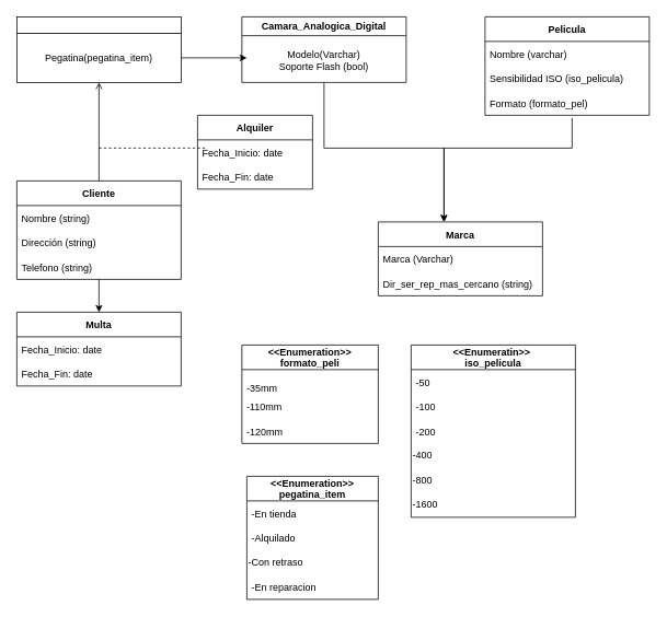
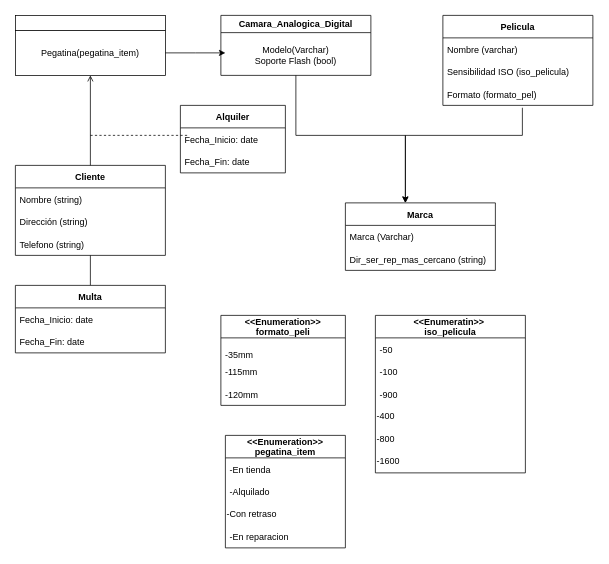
- <mxCell id="8" style="edgeStyle=orthogonalEdgeStyle;rounded=0;orthogonalLoop=1;jettySize=auto;html=1;" parent="1" source="9" target="23" edge="1"><mxGeometry relative="1" as="geometry" /></mxCell>
+ <mxCell id="8" style="edgeStyle=orthogonalEdgeStyle;rounded=0;orthogonalLoop=1;jettySize=auto;html=1;endArrow=none;" parent="1" source="9" target="23" edge="1"><mxGeometry relative="1" as="geometry" /></mxCell>
- <mxCell id="28" value="-110mm" style="text;strokeColor=none;fillColor=none;align=left;verticalAlign=middle;spacingLeft=4;spacingRight=4;overflow=hidden;points=[[0,0.5],[1,0.5]];portConstraint=eastwest;rotatable=0;" parent="26" vertex="1"><mxGeometry y="60" width="166" height="30" as="geometry" /></mxCell>
+ <mxCell id="28" value="-115mm" style="text;strokeColor=none;fillColor=none;align=left;verticalAlign=middle;spacingLeft=4;spacingRight=4;overflow=hidden;points=[[0,0.5],[1,0.5]];portConstraint=eastwest;rotatable=0;" parent="26" vertex="1"><mxGeometry y="60" width="166" height="30" as="geometry" /></mxCell>
- <mxCell id="38" value="-200" style="text;strokeColor=none;fillColor=none;align=left;verticalAlign=middle;spacingLeft=4;spacingRight=4;overflow=hidden;points=[[0,0.5],[1,0.5]];portConstraint=eastwest;rotatable=0;" parent="35" vertex="1"><mxGeometry y="90" width="200" height="30" as="geometry" /></mxCell>
+ <mxCell id="38" value="-900" style="text;strokeColor=none;fillColor=none;align=left;verticalAlign=middle;spacingLeft=4;spacingRight=4;overflow=hidden;points=[[0,0.5],[1,0.5]];portConstraint=eastwest;rotatable=0;" parent="35" vertex="1"><mxGeometry y="90" width="200" height="30" as="geometry" /></mxCell>
